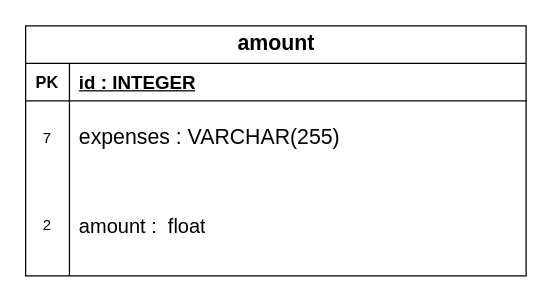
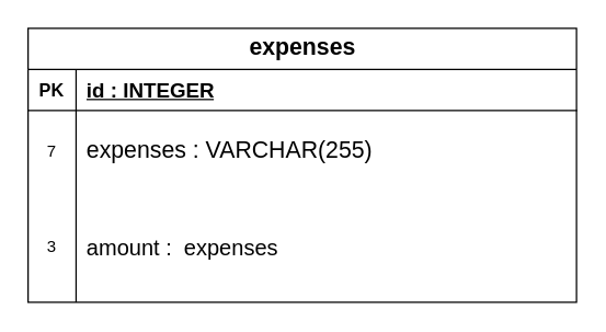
- <mxCell id="2" value="&lt;font style=&quot;font-size: 17px;&quot;&gt;amount&lt;/font&gt;" style="shape=table;startSize=30;container=1;collapsible=1;childLayout=tableLayout;fixedRows=1;rowLines=0;fontStyle=1;align=center;resizeLast=1;html=1;" vertex="1" parent="1"><mxGeometry x="20" y="20" width="400" height="200" as="geometry"><mxRectangle x="334" y="480" width="90" height="30" as="alternateBounds" /></mxGeometry></mxCell>
+ <mxCell id="2" value="&lt;font style=&quot;font-size: 17px;&quot;&gt;expenses&lt;/font&gt;" style="shape=table;startSize=30;container=1;collapsible=1;childLayout=tableLayout;fixedRows=1;rowLines=0;fontStyle=1;align=center;resizeLast=1;html=1;" vertex="1" parent="1"><mxGeometry x="20" y="20" width="400" height="200" as="geometry"><mxRectangle x="334" y="480" width="90" height="30" as="alternateBounds" /></mxGeometry></mxCell>
- <mxCell id="10" value="2" style="shape=partialRectangle;connectable=0;fillColor=none;top=0;left=0;bottom=0;right=0;editable=1;overflow=hidden;whiteSpace=wrap;html=1;" vertex="1" parent="9"><mxGeometry width="35" height="80" as="geometry"><mxRectangle width="35" height="80" as="alternateBounds" /></mxGeometry></mxCell>
+ <mxCell id="10" value="3" style="shape=partialRectangle;connectable=0;fillColor=none;top=0;left=0;bottom=0;right=0;editable=1;overflow=hidden;whiteSpace=wrap;html=1;" vertex="1" parent="9"><mxGeometry width="35" height="80" as="geometry"><mxRectangle width="35" height="80" as="alternateBounds" /></mxGeometry></mxCell>
- <mxCell id="11" value="&lt;font style=&quot;font-size: 16px;&quot;&gt;amount :&amp;nbsp; float&lt;/font&gt;" style="shape=partialRectangle;connectable=0;fillColor=none;top=0;left=0;bottom=0;right=0;align=left;spacingLeft=6;overflow=hidden;whiteSpace=wrap;html=1;" vertex="1" parent="9"><mxGeometry x="35" width="365" height="80" as="geometry"><mxRectangle width="365" height="80" as="alternateBounds" /></mxGeometry></mxCell>
+ <mxCell id="11" value="&lt;font style=&quot;font-size: 16px;&quot;&gt;amount :&amp;nbsp; expenses&lt;/font&gt;" style="shape=partialRectangle;connectable=0;fillColor=none;top=0;left=0;bottom=0;right=0;align=left;spacingLeft=6;overflow=hidden;whiteSpace=wrap;html=1;" vertex="1" parent="9"><mxGeometry x="35" width="365" height="80" as="geometry"><mxRectangle width="365" height="80" as="alternateBounds" /></mxGeometry></mxCell>
